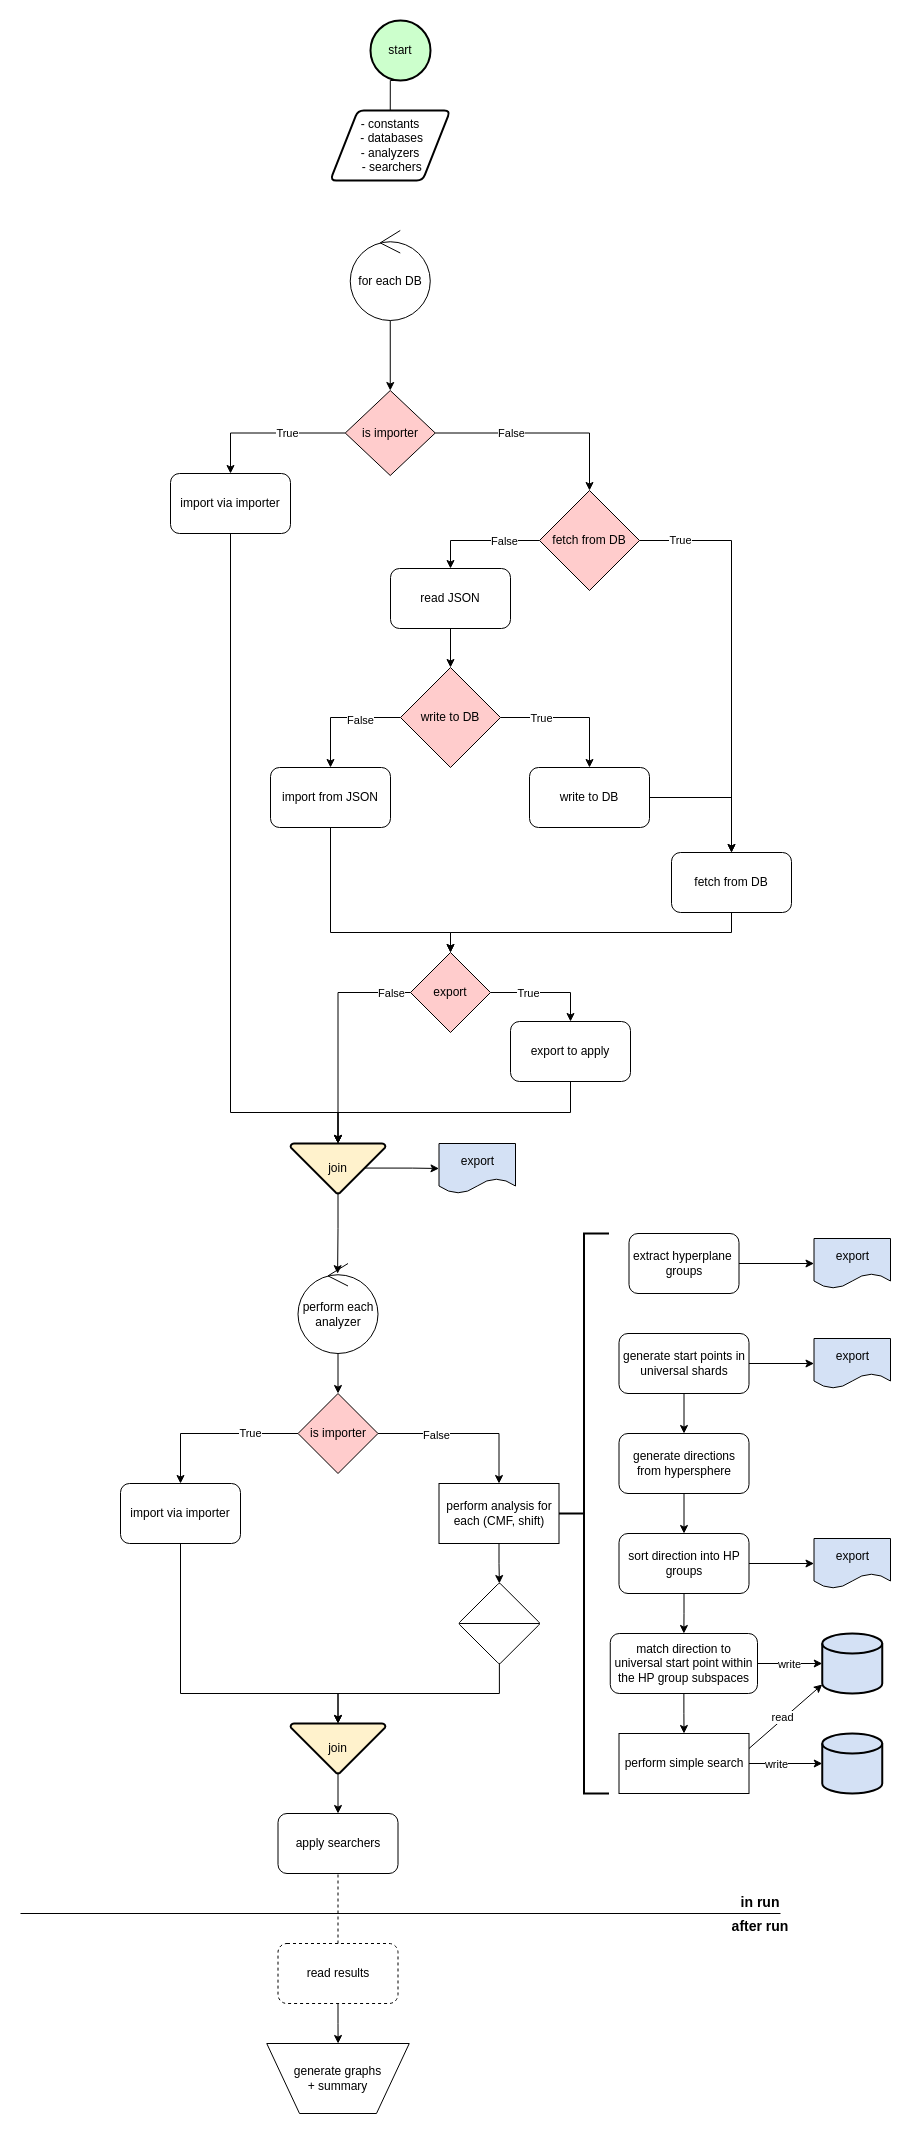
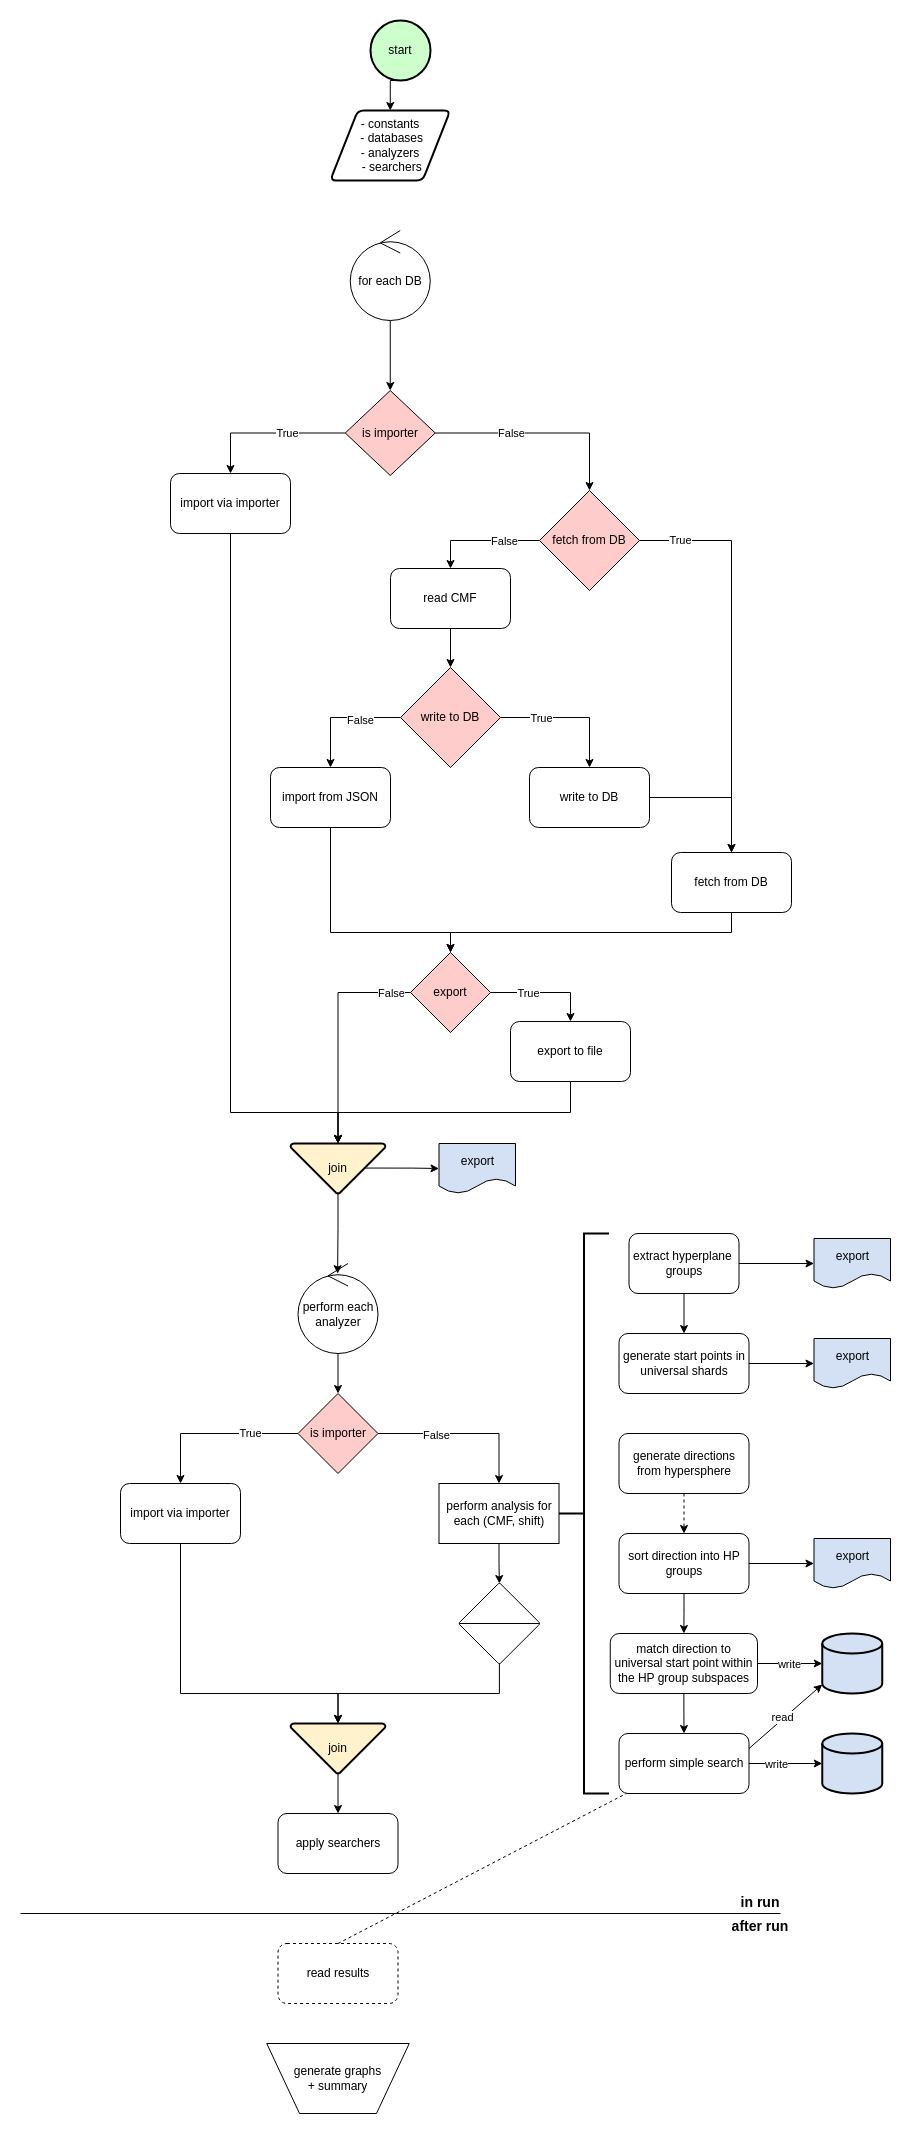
- <mxCell id="2" style="edgeStyle=orthogonalEdgeStyle;rounded=0;orthogonalLoop=1;jettySize=auto;html=1;exitX=0;exitY=0.5;exitDx=0;exitDy=0;exitPerimeter=0;entryX=0.5;entryY=0;entryDx=0;entryDy=0;endArrow=none;" edge="1" parent="1" source="3" target="6"><mxGeometry relative="1" as="geometry" /></mxCell>
+ <mxCell id="2" style="edgeStyle=orthogonalEdgeStyle;rounded=0;orthogonalLoop=1;jettySize=auto;html=1;exitX=0;exitY=0.5;exitDx=0;exitDy=0;exitPerimeter=0;entryX=0.5;entryY=0;entryDx=0;entryDy=0;" edge="1" parent="1" source="3" target="6"><mxGeometry relative="1" as="geometry" /></mxCell>
- <mxCell id="10" value="&lt;div&gt;&lt;span style=&quot;background-color: transparent; color: light-dark(rgb(0, 0, 0), rgb(255, 255, 255));&quot;&gt;read JSON&lt;/span&gt;&lt;/div&gt;" style="rounded=1;whiteSpace=wrap;html=1;" vertex="1" parent="1"><mxGeometry x="390" y="568" width="120" height="60" as="geometry" /></mxCell>
+ <mxCell id="10" value="&lt;div&gt;&lt;span style=&quot;background-color: transparent; color: light-dark(rgb(0, 0, 0), rgb(255, 255, 255));&quot;&gt;read CMF&lt;/span&gt;&lt;/div&gt;" style="rounded=1;whiteSpace=wrap;html=1;" vertex="1" parent="1"><mxGeometry x="390" y="568" width="120" height="60" as="geometry" /></mxCell>
- <mxCell id="29" value="export to apply" style="rounded=1;whiteSpace=wrap;html=1;" vertex="1" parent="1"><mxGeometry x="510" y="1021" width="120" height="60" as="geometry" /></mxCell>
+ <mxCell id="29" value="export to file" style="rounded=1;whiteSpace=wrap;html=1;" vertex="1" parent="1"><mxGeometry x="510" y="1021" width="120" height="60" as="geometry" /></mxCell>
+ <mxCell id="54" style="edgeStyle=orthogonalEdgeStyle;rounded=0;orthogonalLoop=1;jettySize=auto;html=1;exitX=0.5;exitY=1;exitDx=0;exitDy=0;entryX=0.5;entryY=0;entryDx=0;entryDy=0;" edge="1" parent="1" source="56" target="59"><mxGeometry relative="1" as="geometry" /></mxCell>
- <mxCell id="57" style="edgeStyle=orthogonalEdgeStyle;rounded=0;orthogonalLoop=1;jettySize=auto;html=1;exitX=0.5;exitY=1;exitDx=0;exitDy=0;entryX=0.5;entryY=0;entryDx=0;entryDy=0;" edge="1" parent="1" source="59" target="61"><mxGeometry relative="1" as="geometry" /></mxCell>
- <mxCell id="60" style="edgeStyle=orthogonalEdgeStyle;rounded=0;orthogonalLoop=1;jettySize=auto;html=1;exitX=0.5;exitY=1;exitDx=0;exitDy=0;entryX=0.5;entryY=0;entryDx=0;entryDy=0;" edge="1" parent="1" source="61" target="64"><mxGeometry relative="1" as="geometry" /></mxCell>
+ <mxCell id="60" style="edgeStyle=orthogonalEdgeStyle;rounded=0;orthogonalLoop=1;jettySize=auto;html=1;exitX=0.5;exitY=1;exitDx=0;exitDy=0;entryX=0.5;entryY=0;entryDx=0;entryDy=0;dashed=1;" edge="1" parent="1" source="61" target="64"><mxGeometry relative="1" as="geometry" /></mxCell>
- <mxCell id="71" value="perform simple search" style="whiteSpace=wrap;html=1;rounded=0;" vertex="1" parent="1"><mxGeometry x="618.5" y="1733" width="130" height="60" as="geometry" /></mxCell>
+ <mxCell id="71" value="perform simple search" style="rounded=1;whiteSpace=wrap;html=1;" vertex="1" parent="1"><mxGeometry x="618.5" y="1733" width="130" height="60" as="geometry" /></mxCell>
- <mxCell id="76" value="" style="endArrow=none;dashed=1;html=1;rounded=0;entryX=0.5;entryY=1;entryDx=0;entryDy=0;exitX=0.5;exitY=0;exitDx=0;exitDy=0;" edge="1" parent="1" source="75" target="72"><mxGeometry width="50" height="50" relative="1" as="geometry"><mxPoint x="335" y="1943" as="sourcePoint" /><mxPoint x="385" y="1893" as="targetPoint" /></mxGeometry></mxCell>
+ <mxCell id="76" value="" style="endArrow=none;dashed=1;html=1;rounded=0;exitX=0.5;exitY=0;exitDx=0;exitDy=0;" edge="1" parent="1" source="75" target="71"><mxGeometry width="50" height="50" relative="1" as="geometry"><mxPoint x="335" y="1943" as="sourcePoint" /><mxPoint x="385" y="1893" as="targetPoint" /></mxGeometry></mxCell>
- <mxCell id="74" value="" style="edgeStyle=orthogonalEdgeStyle;rounded=0;orthogonalLoop=1;jettySize=auto;html=1;" edge="1" parent="1" source="75" target="87"><mxGeometry relative="1" as="geometry" /></mxCell>
